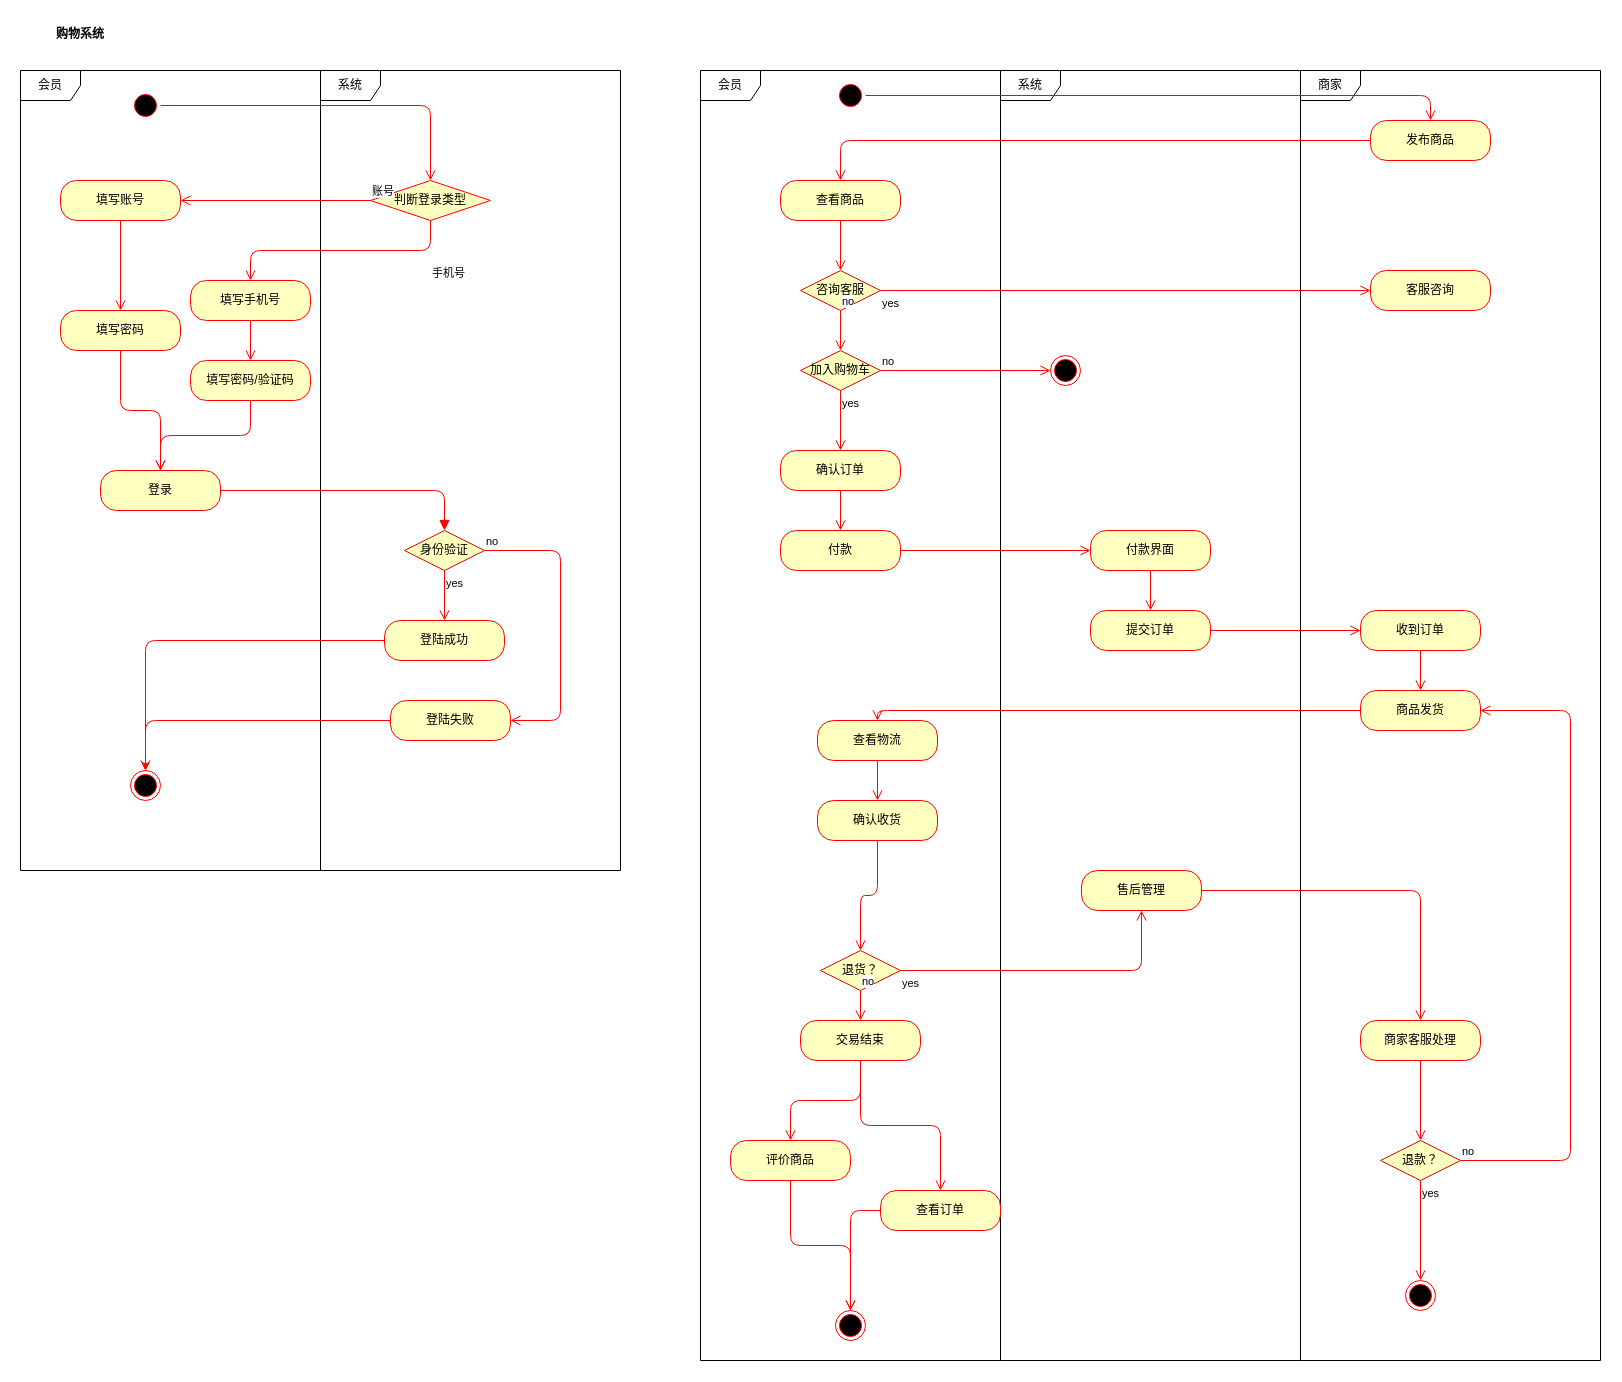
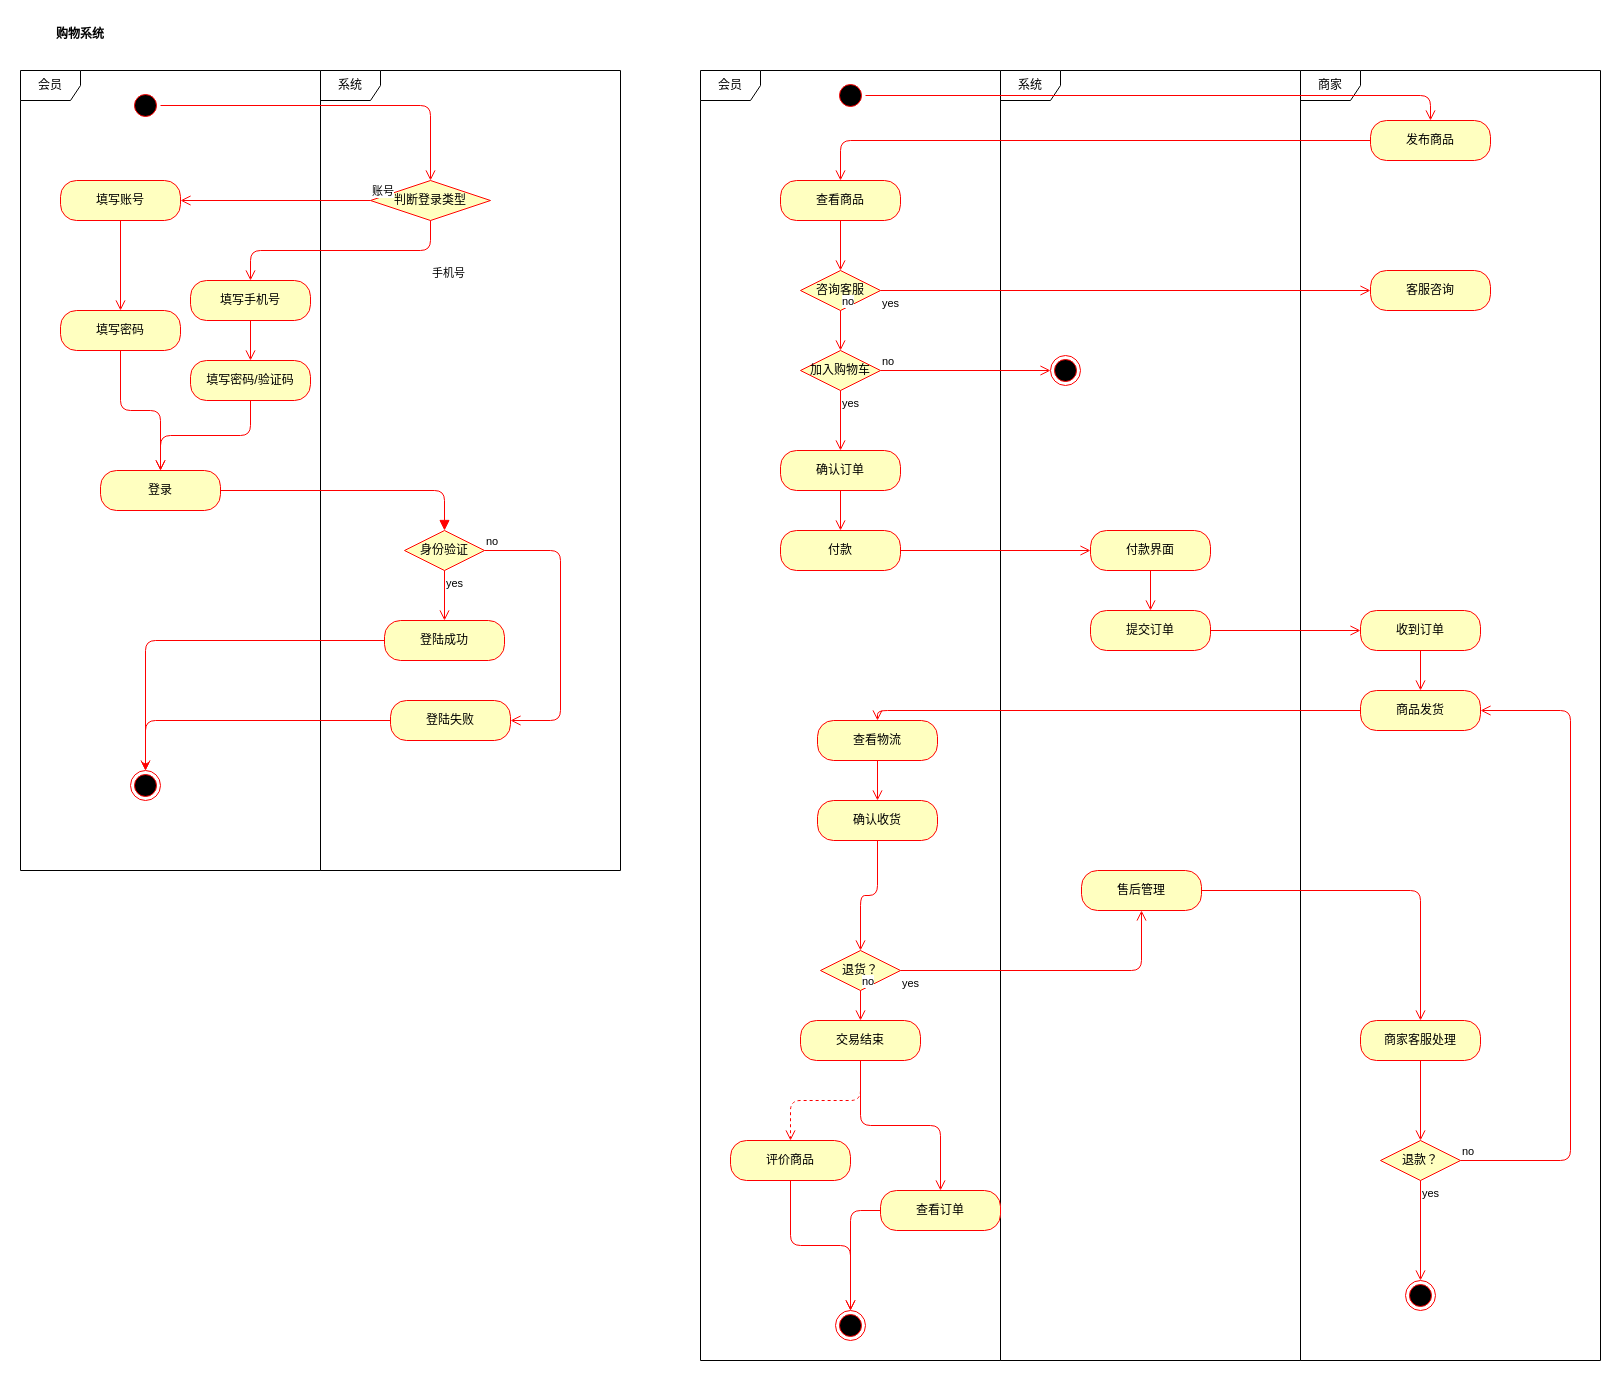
- <mxCell id="70" value="" style="edgeStyle=orthogonalEdgeStyle;html=1;verticalAlign=bottom;endArrow=open;endSize=8;strokeColor=#ff0000;fontColor=#000000;entryX=0.5;entryY=0;entryDx=0;entryDy=0;" edge="1" source="69" parent="1" target="64"><mxGeometry relative="1" as="geometry"><mxPoint x="990" y="1170" as="targetPoint" /></mxGeometry></mxCell>
+ <mxCell id="70" value="" style="edgeStyle=orthogonalEdgeStyle;html=1;verticalAlign=bottom;endArrow=open;endSize=8;strokeColor=#ff0000;fontColor=#000000;entryX=0.5;entryY=0;entryDx=0;entryDy=0;dashed=1;" edge="1" source="69" parent="1" target="64"><mxGeometry relative="1" as="geometry"><mxPoint x="990" y="1170" as="targetPoint" /></mxGeometry></mxCell>
